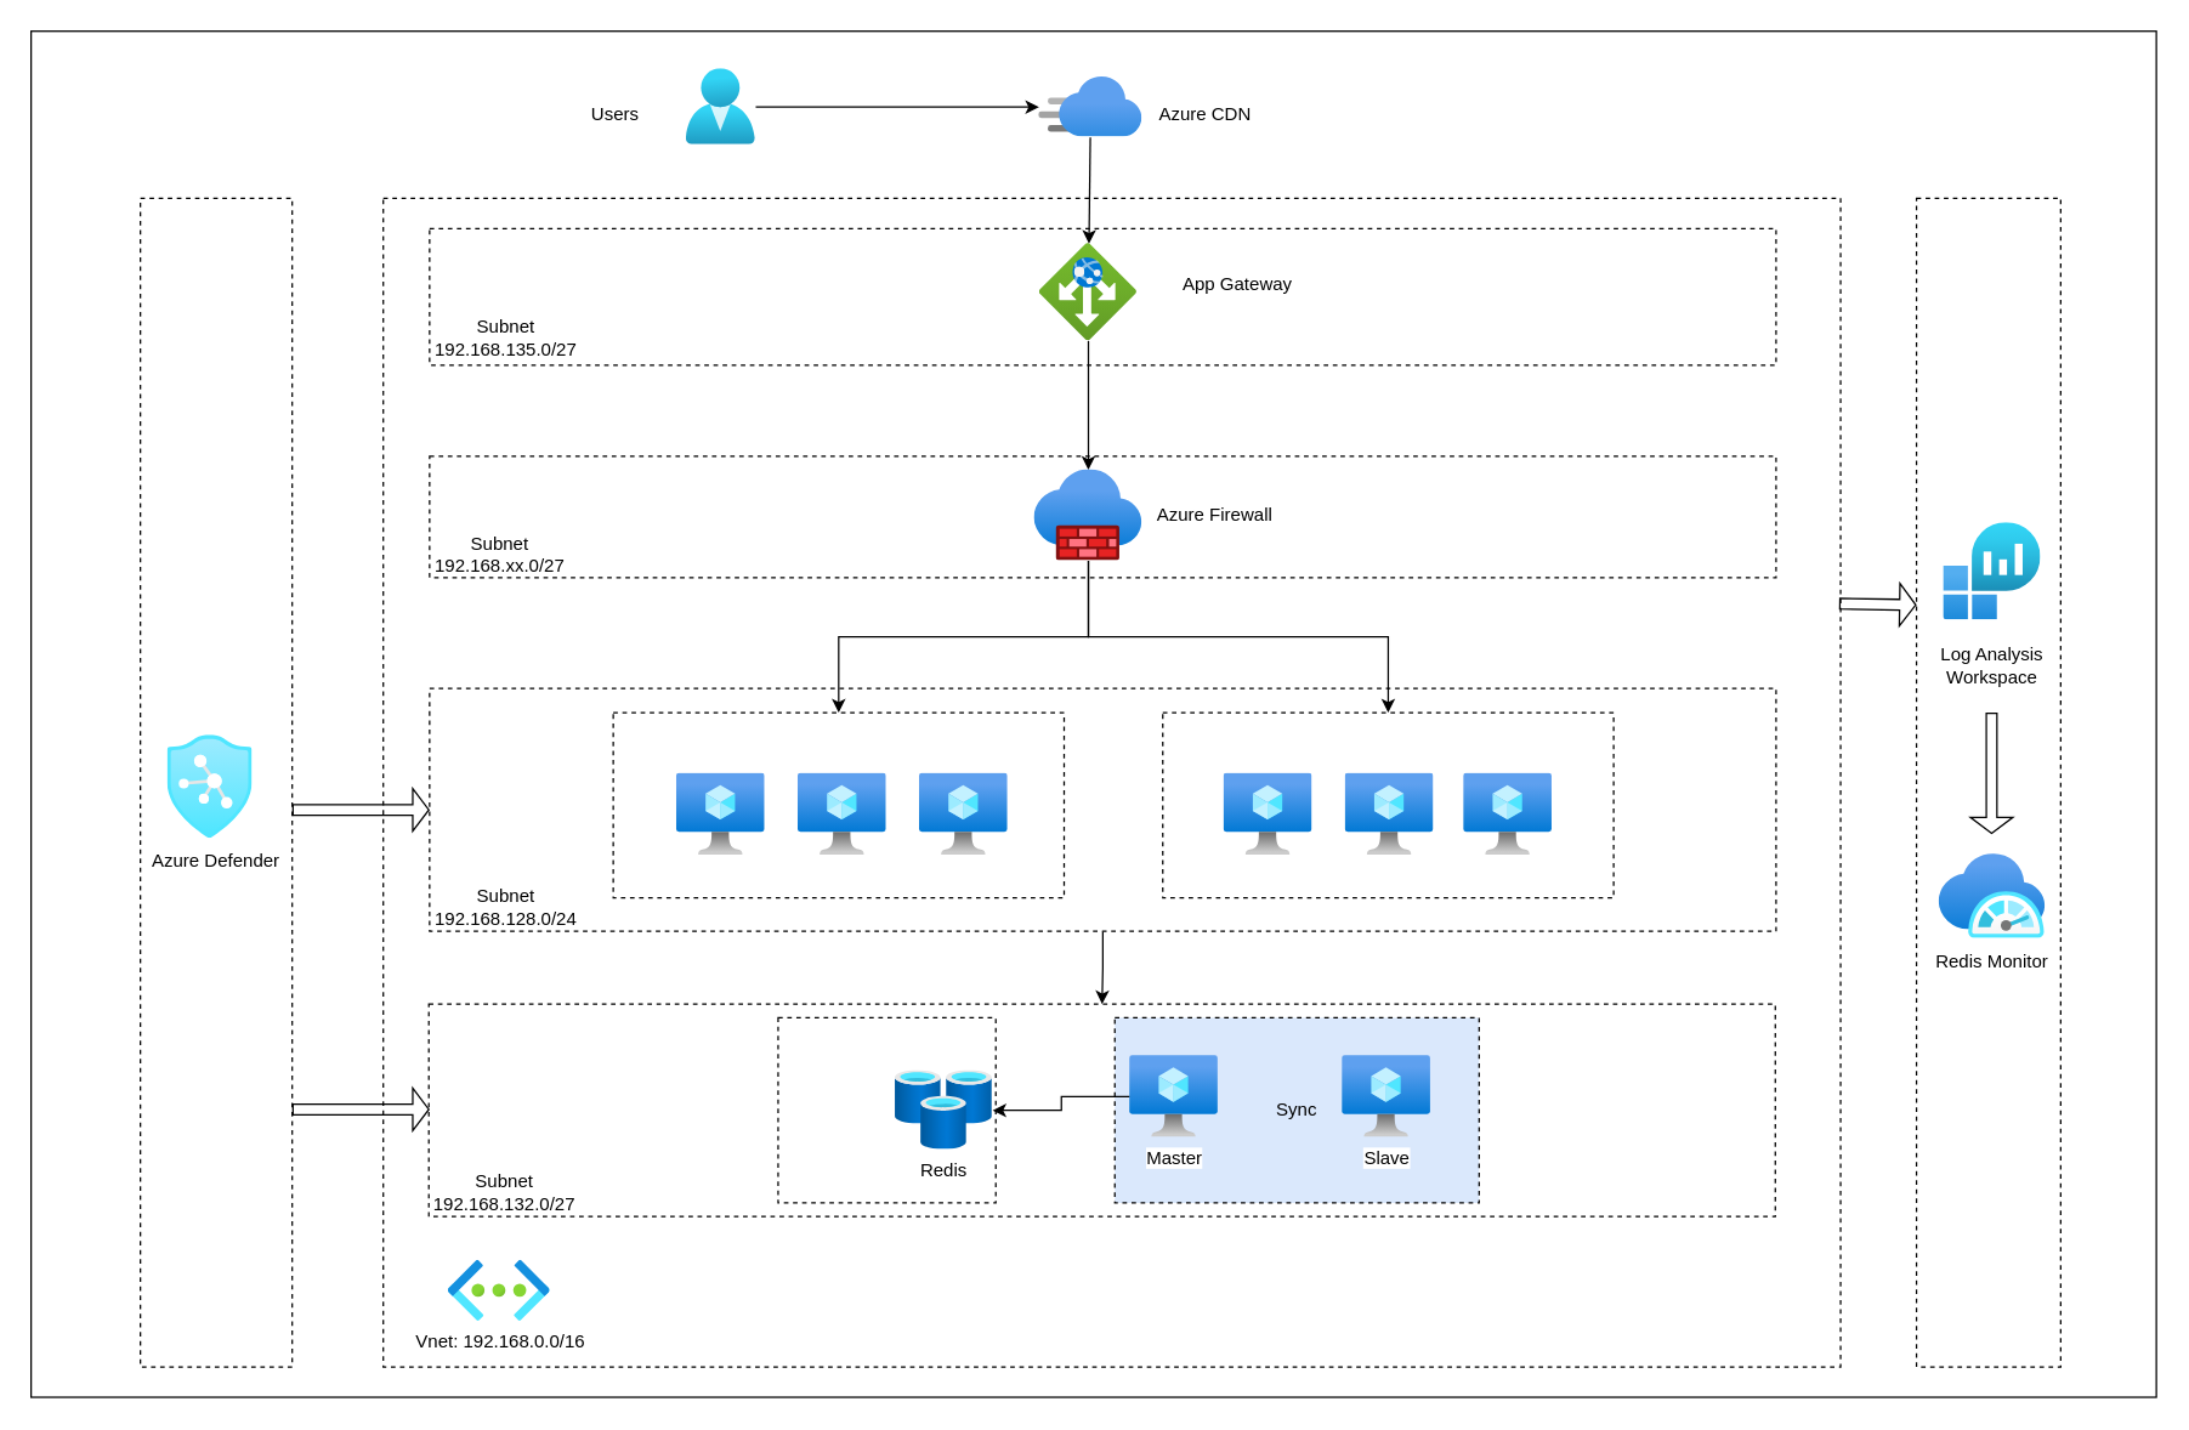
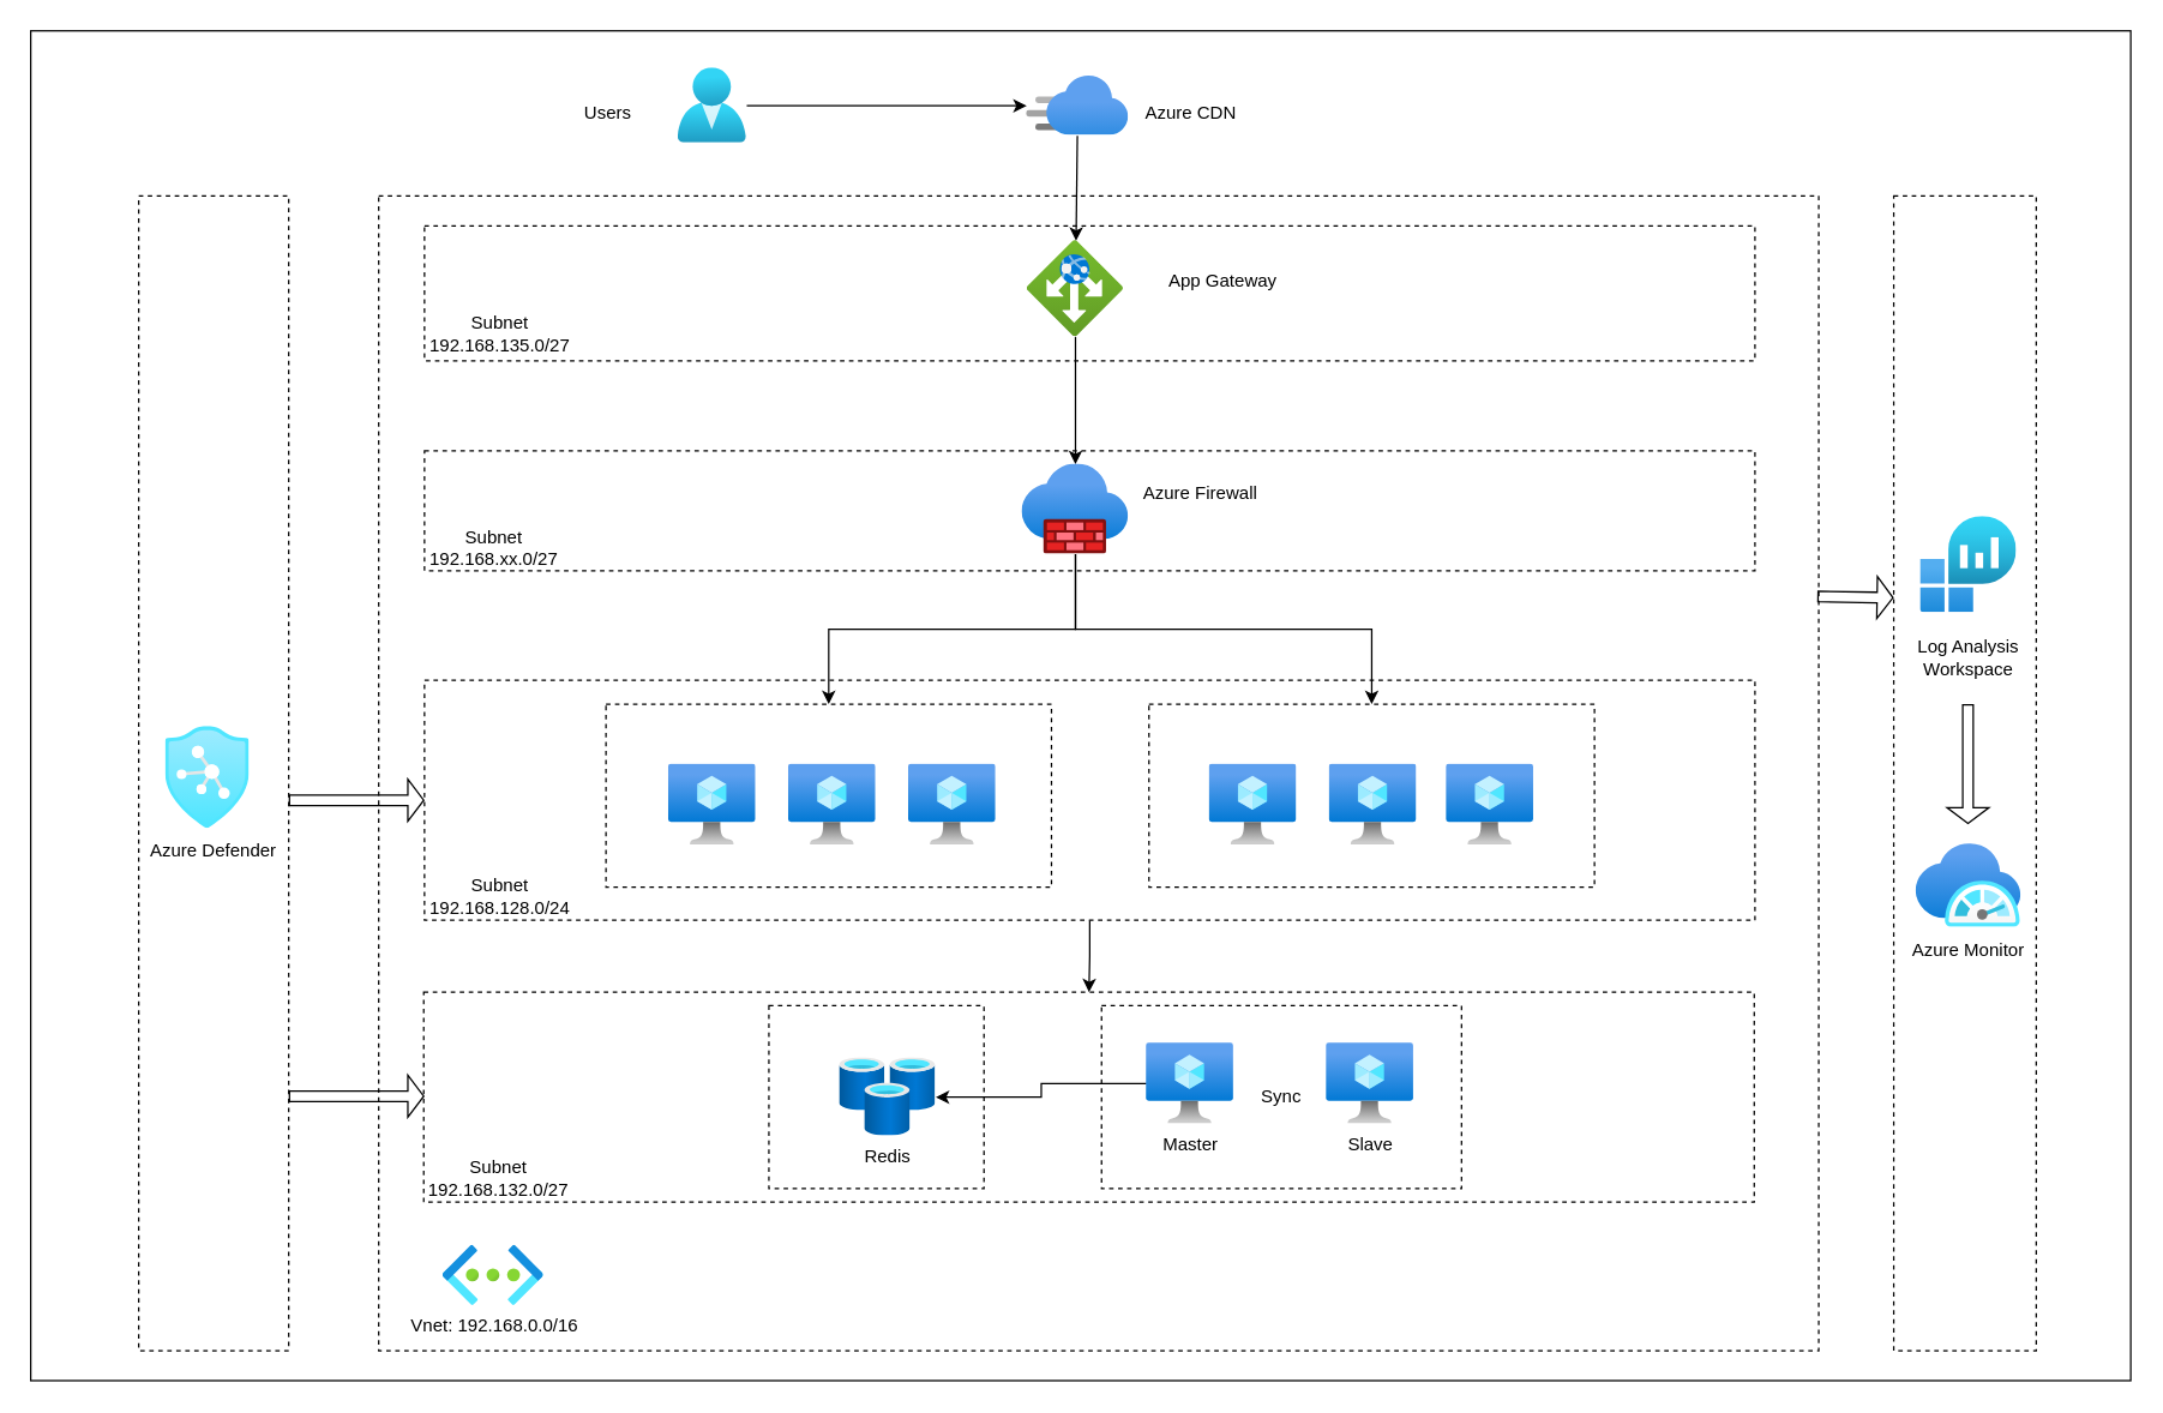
- <mxCell id="40" value="Azure Firewall" style="text;strokeColor=none;align=center;fillColor=none;html=1;verticalAlign=middle;whiteSpace=wrap;rounded=0;" vertex="1" parent="1"><mxGeometry x="759.5" y="324" width="80" height="30" as="geometry" /></mxCell>
+ <mxCell id="40" value="Azure Firewall" style="text;strokeColor=none;align=center;fillColor=none;html=1;verticalAlign=middle;whiteSpace=wrap;rounded=0;" vertex="1" parent="1"><mxGeometry x="759.5" y="314" width="80" height="30" as="geometry" /></mxCell>
- <mxCell id="44" value="Redis Monitor" style="text;strokeColor=none;align=center;fillColor=none;html=1;verticalAlign=middle;whiteSpace=wrap;rounded=0;" vertex="1" parent="41"><mxGeometry y="90" width="100" height="30" as="geometry" /></mxCell>
+ <mxCell id="44" value="Azure Monitor" style="text;strokeColor=none;align=center;fillColor=none;html=1;verticalAlign=middle;whiteSpace=wrap;rounded=0;" vertex="1" parent="41"><mxGeometry y="90" width="100" height="30" as="geometry" /></mxCell>
- <mxCell id="31" value="Master" style="aspect=fixed;html=1;points=[];align=center;image;fontSize=12;image=img/lib/azure2/compute/Virtual_Machine.svg;" vertex="1" parent="1"><mxGeometry x="743.89" y="695" width="58.22" height="54" as="geometry" /></mxCell>
+ <mxCell id="31" value="Master" style="aspect=fixed;html=1;points=[];align=center;image;fontSize=12;image=img/lib/azure2/compute/Virtual_Machine.svg;" vertex="1" parent="1"><mxGeometry x="763.89" y="695" width="58.22" height="54" as="geometry" /></mxCell>
- <mxCell id="32" value="Redis" style="aspect=fixed;html=1;points=[];align=center;image;fontSize=12;image=img/lib/azure2/databases/Cache_Redis.svg;dashed=1;" vertex="1" parent="1"><mxGeometry x="589.36" y="705" width="64" height="52" as="geometry" /></mxCell>
+ <mxCell id="32" value="Redis" style="aspect=fixed;html=1;points=[];align=center;image;fontSize=12;image=img/lib/azure2/databases/Cache_Redis.svg;dashed=1;" vertex="1" parent="1"><mxGeometry x="559.36" y="705" width="64" height="52" as="geometry" /></mxCell>
- <mxCell id="11" value="Sync" style="whiteSpace=wrap;html=1;dashed=1;fillColor=#dae8fc;" vertex="1" parent="1"><mxGeometry x="733.89" y="670" width="240" height="122" as="geometry" /></mxCell>
+ <mxCell id="11" value="Sync" style="whiteSpace=wrap;html=1;dashed=1;" vertex="1" parent="1"><mxGeometry x="733.89" y="670" width="240" height="122" as="geometry" /></mxCell>
